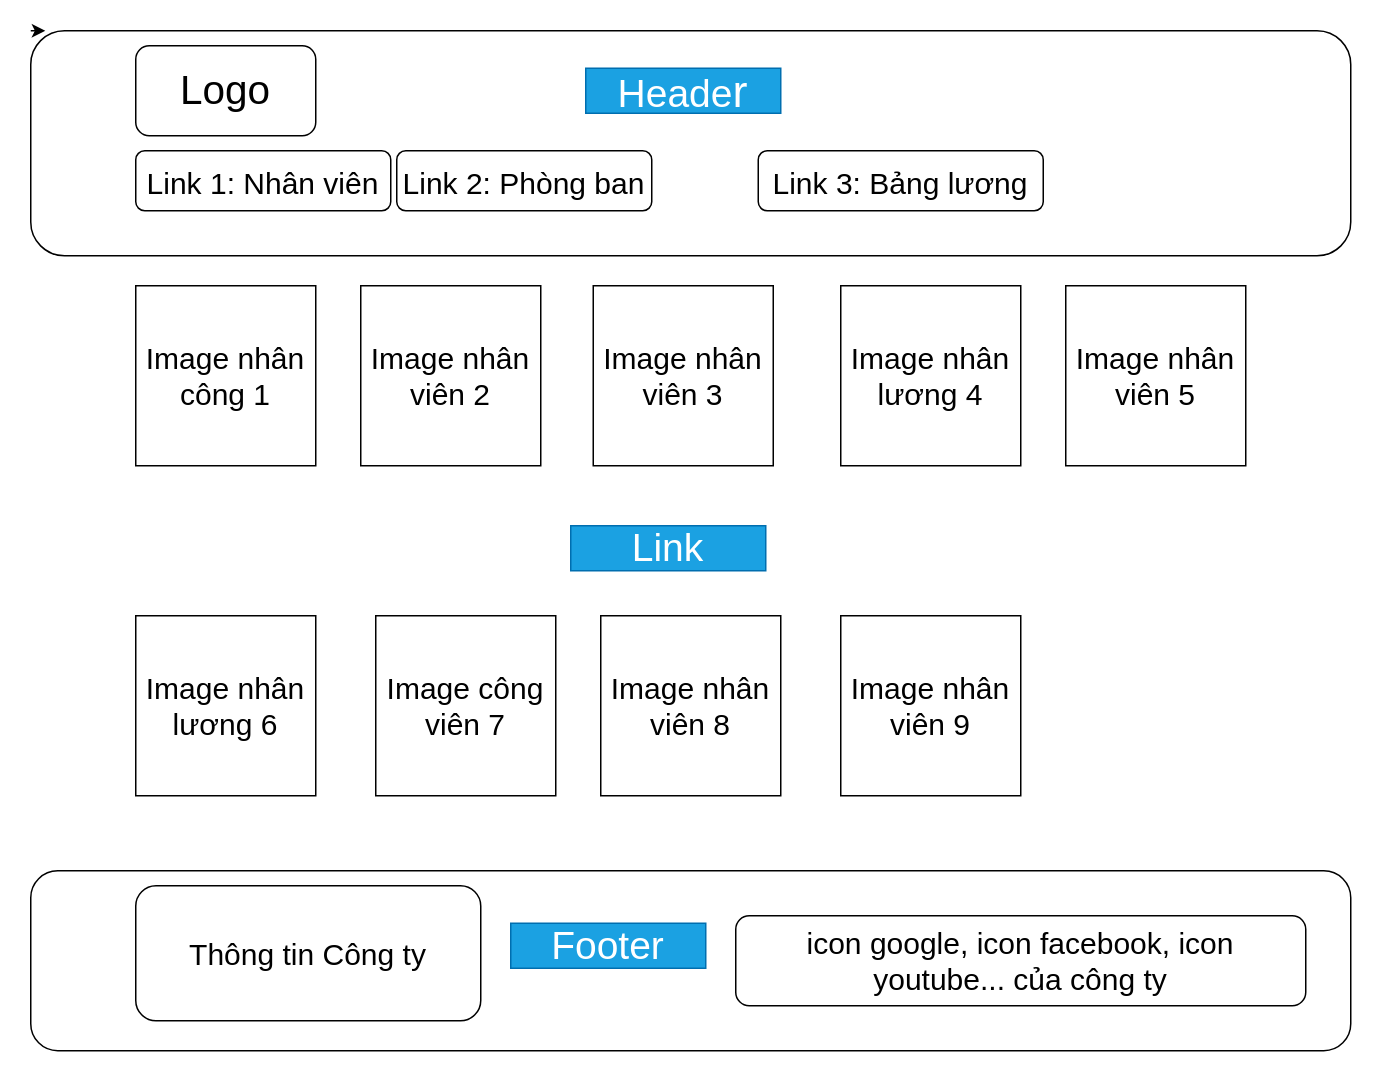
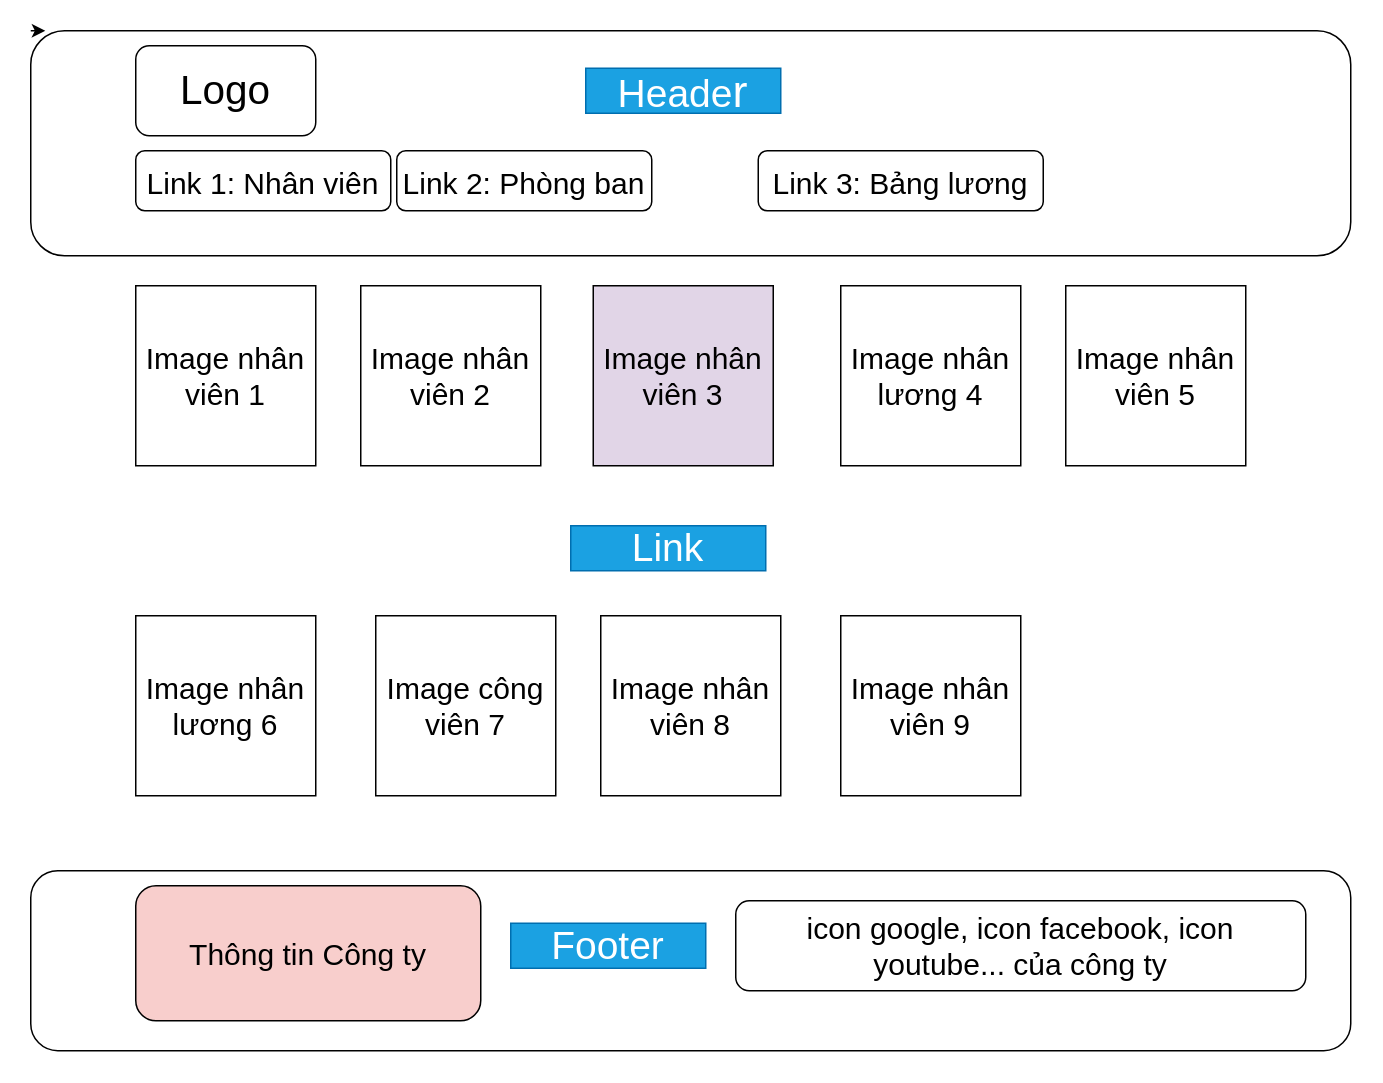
- <mxCell id="11" value="&lt;font style=&quot;font-size: 20px&quot;&gt;Image nhân công 1&lt;/font&gt;" style="whiteSpace=wrap;html=1;aspect=fixed;fontSize=20;" parent="1" vertex="1"><mxGeometry x="90" y="190" width="120" height="120" as="geometry" /></mxCell>
+ <mxCell id="11" value="&lt;font style=&quot;font-size: 20px&quot;&gt;Image nhân viên 1&lt;/font&gt;" style="whiteSpace=wrap;html=1;aspect=fixed;fontSize=20;" parent="1" vertex="1"><mxGeometry x="90" y="190" width="120" height="120" as="geometry" /></mxCell>
- <mxCell id="18" value="&lt;font style=&quot;font-size: 20px&quot;&gt;Image nhân viên 3&lt;/font&gt;" style="whiteSpace=wrap;html=1;aspect=fixed;fontSize=20;" parent="1" vertex="1"><mxGeometry x="395" y="190" width="120" height="120" as="geometry" /></mxCell>
+ <mxCell id="18" value="&lt;font style=&quot;font-size: 20px&quot;&gt;Image nhân viên 3&lt;/font&gt;" style="whiteSpace=wrap;html=1;aspect=fixed;fontSize=20;fillColor=#e1d5e7;" parent="1" vertex="1"><mxGeometry x="395" y="190" width="120" height="120" as="geometry" /></mxCell>
- <mxCell id="13" value="Thông tin Công ty" style="rounded=1;whiteSpace=wrap;html=1;fontSize=20;" parent="1" vertex="1"><mxGeometry x="90" y="590" width="230" height="90" as="geometry" /></mxCell>
+ <mxCell id="13" value="Thông tin Công ty" style="rounded=1;whiteSpace=wrap;html=1;fontSize=20;fillColor=#f8cecc;" parent="1" vertex="1"><mxGeometry x="90" y="590" width="230" height="90" as="geometry" /></mxCell>
- <mxCell id="14" value="icon google, icon facebook, icon youtube... của công ty" style="rounded=1;whiteSpace=wrap;html=1;fontSize=20;" parent="1" vertex="1"><mxGeometry x="490" y="610" width="380" height="60" as="geometry" /></mxCell>
+ <mxCell id="14" value="icon google, icon facebook, icon youtube... của công ty" style="rounded=1;whiteSpace=wrap;html=1;fontSize=20;" parent="1" vertex="1"><mxGeometry x="490" y="600" width="380" height="60" as="geometry" /></mxCell>
